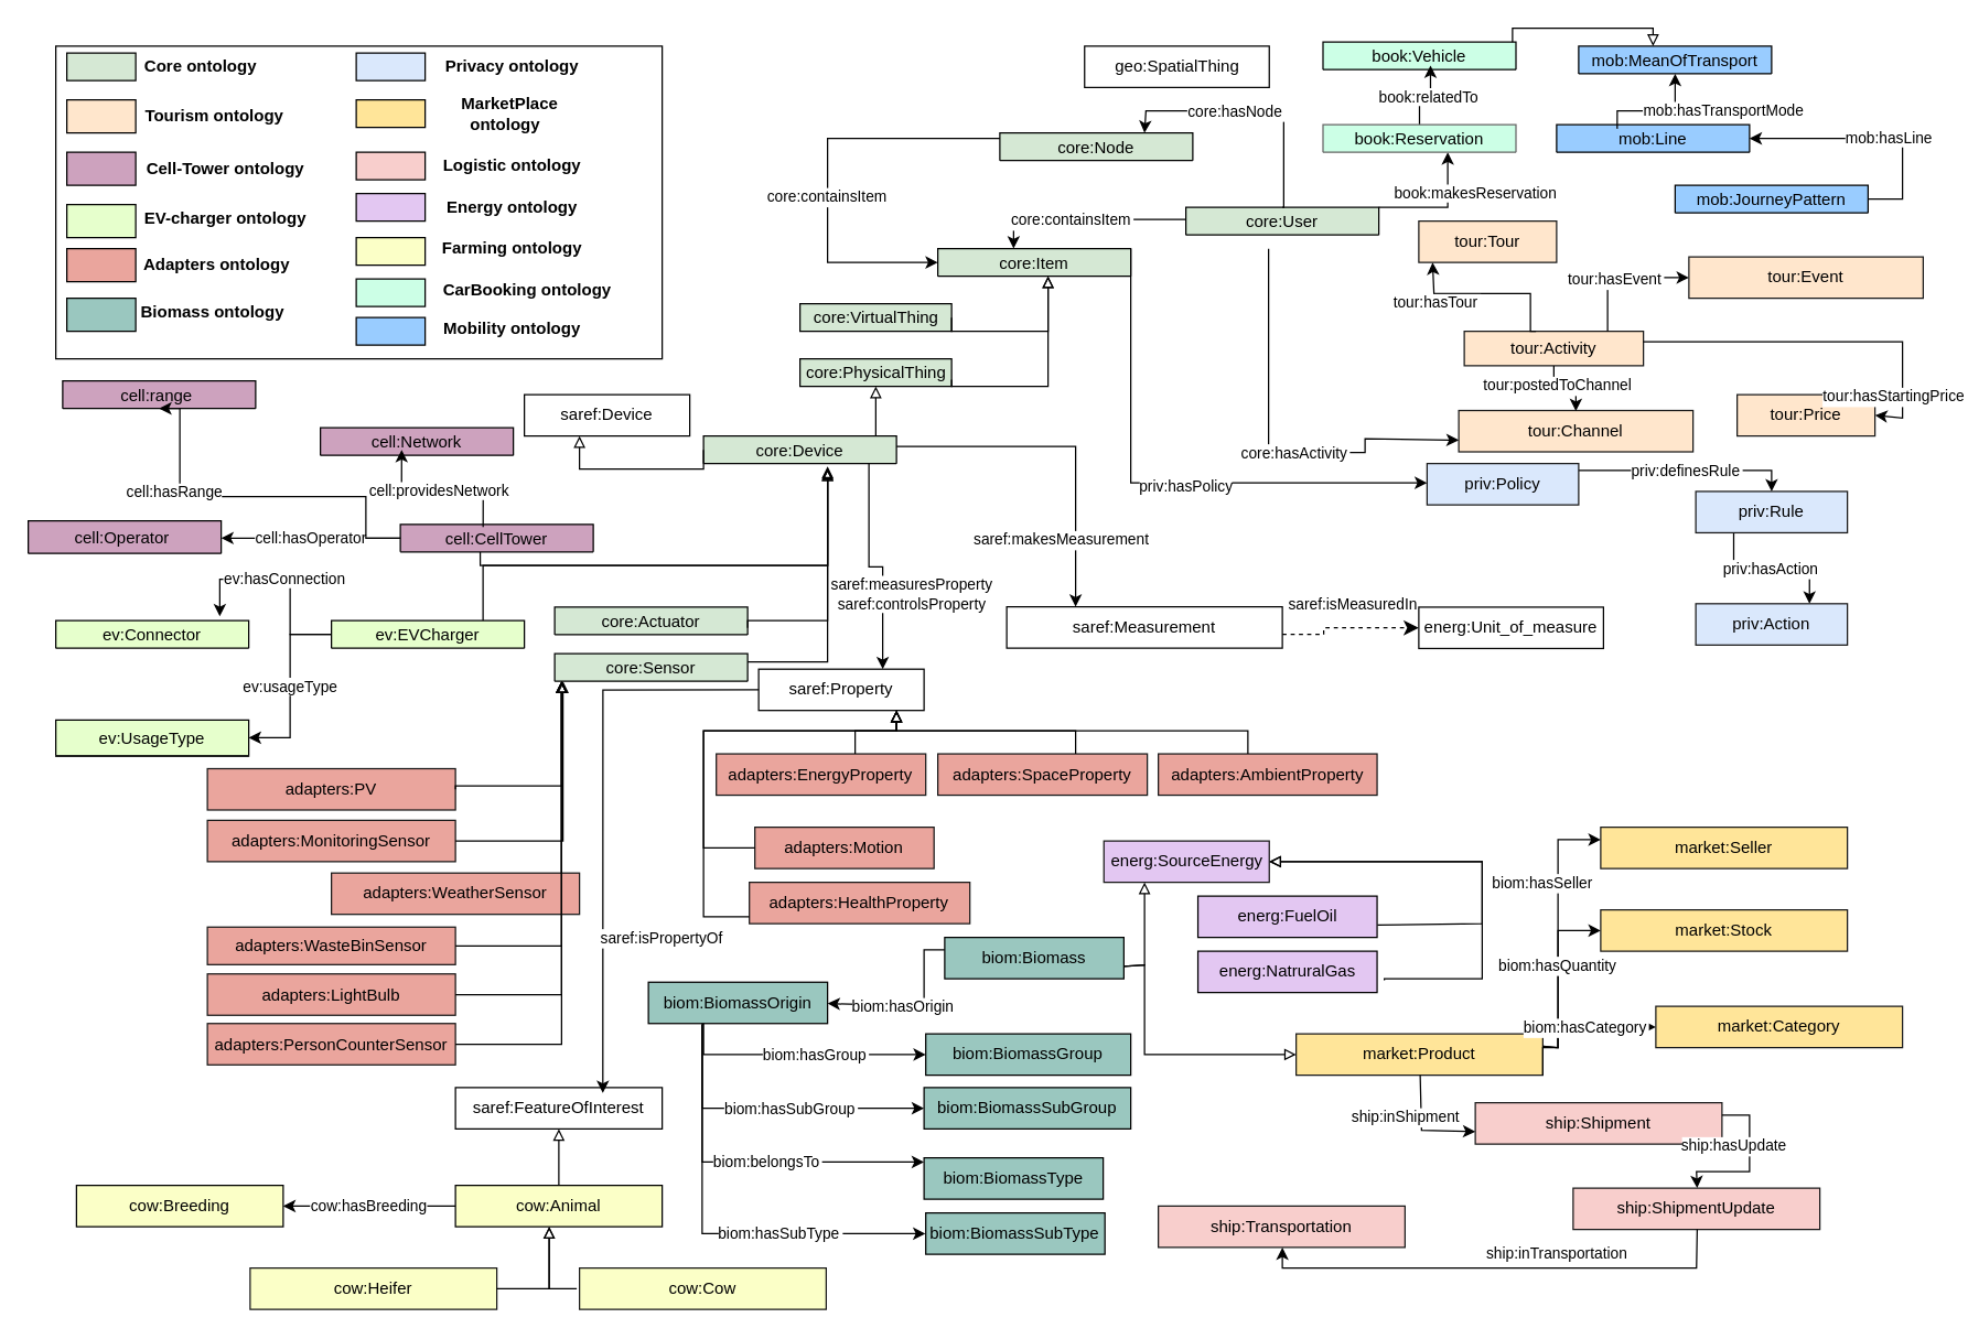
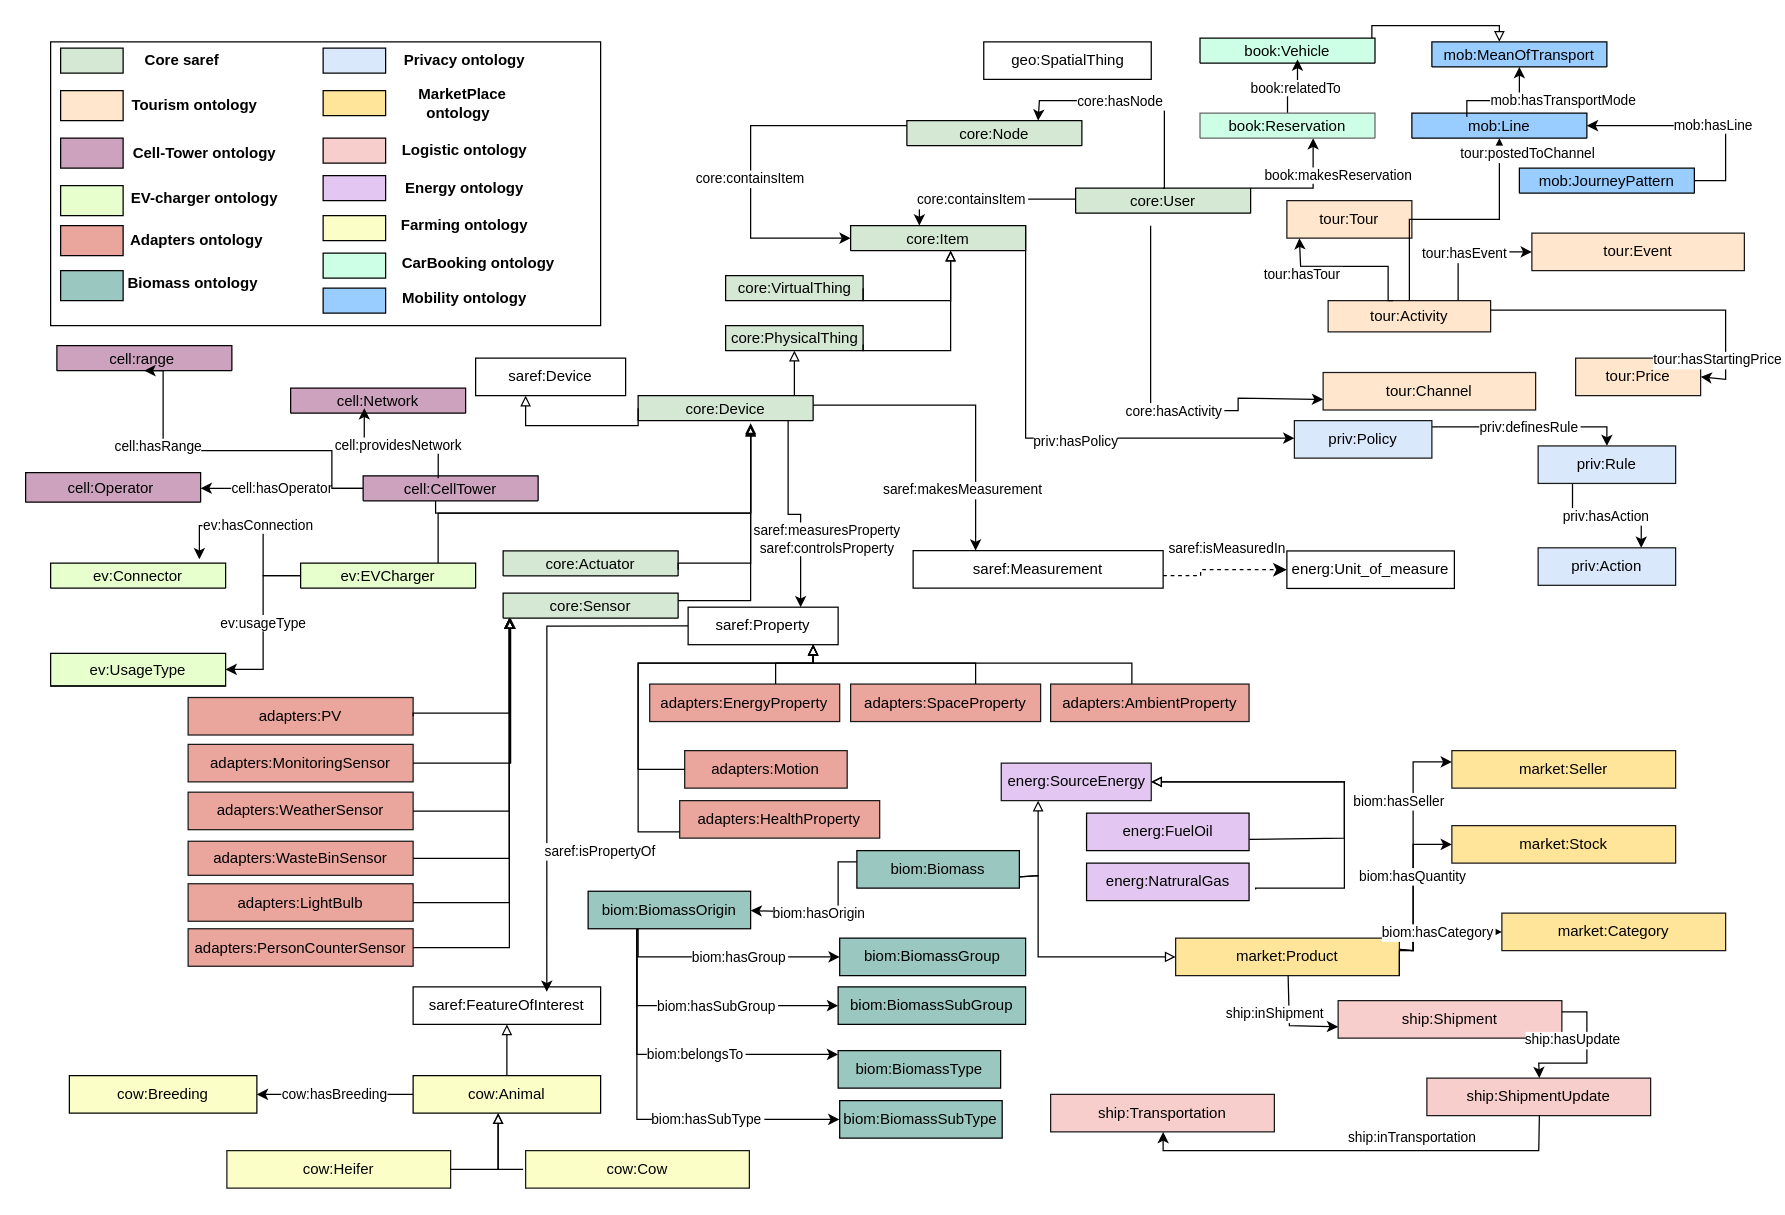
- <mxCell id="120" value="&lt;b&gt;Core ontology&amp;nbsp;&lt;/b&gt;" style="text;html=1;strokeColor=none;fillColor=none;align=center;verticalAlign=middle;whiteSpace=wrap;rounded=0;" parent="1" vertex="1"><mxGeometry x="102" y="38" width="90" height="20" as="geometry" /></mxCell>
+ <mxCell id="120" value="&lt;b&gt;Core saref&amp;nbsp;&lt;/b&gt;" style="text;html=1;strokeColor=none;fillColor=none;align=center;verticalAlign=middle;whiteSpace=wrap;rounded=0;" parent="1" vertex="1"><mxGeometry x="102" y="38" width="90" height="20" as="geometry" /></mxCell>
- <mxCell id="43" value="tour:postedToChannel" style="edgeStyle=orthogonalEdgeStyle;rounded=0;orthogonalLoop=1;jettySize=auto;endArrow=classic;endFill=1;" parent="1" source="37" target="38" edge="1"><mxGeometry x="0.754" y="-18" relative="1" as="geometry"><mxPoint x="1040" y="357.5" as="targetPoint" /><mxPoint x="1134" y="272.5" as="sourcePoint" /><mxPoint x="5" y="-13" as="offset" /></mxGeometry></mxCell>
+ <mxCell id="43" value="tour:postedToChannel" style="edgeStyle=orthogonalEdgeStyle;rounded=0;orthogonalLoop=1;jettySize=auto;endArrow=classic;endFill=1;" parent="1" source="37" target="155" edge="1"><mxGeometry x="0.754" y="-18" relative="1" as="geometry"><mxPoint x="1040" y="357.5" as="targetPoint" /><mxPoint x="1134" y="272.5" as="sourcePoint" /><mxPoint x="5" y="-13" as="offset" /></mxGeometry></mxCell>
- <mxCell id="58" value="adapters:WeatherSensor" style="rounded=0;whiteSpace=wrap;html=1;fillColor=#EAA59D;strokeColor=#1A1A1A;" parent="1" vertex="1"><mxGeometry x="240" y="633.25" width="180" height="30" as="geometry" /></mxCell>
+ <mxCell id="58" value="adapters:WeatherSensor" style="rounded=0;whiteSpace=wrap;html=1;fillColor=#EAA59D;strokeColor=#1A1A1A;" parent="1" vertex="1"><mxGeometry x="150" y="633.25" width="180" height="30" as="geometry" /></mxCell>
